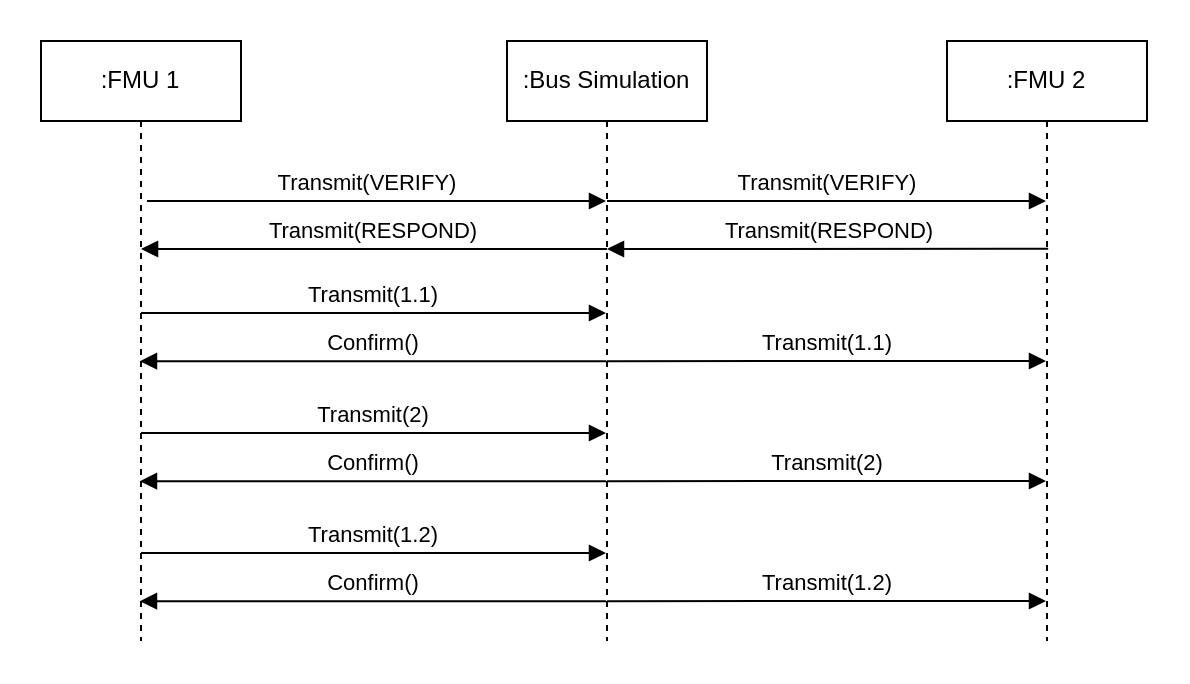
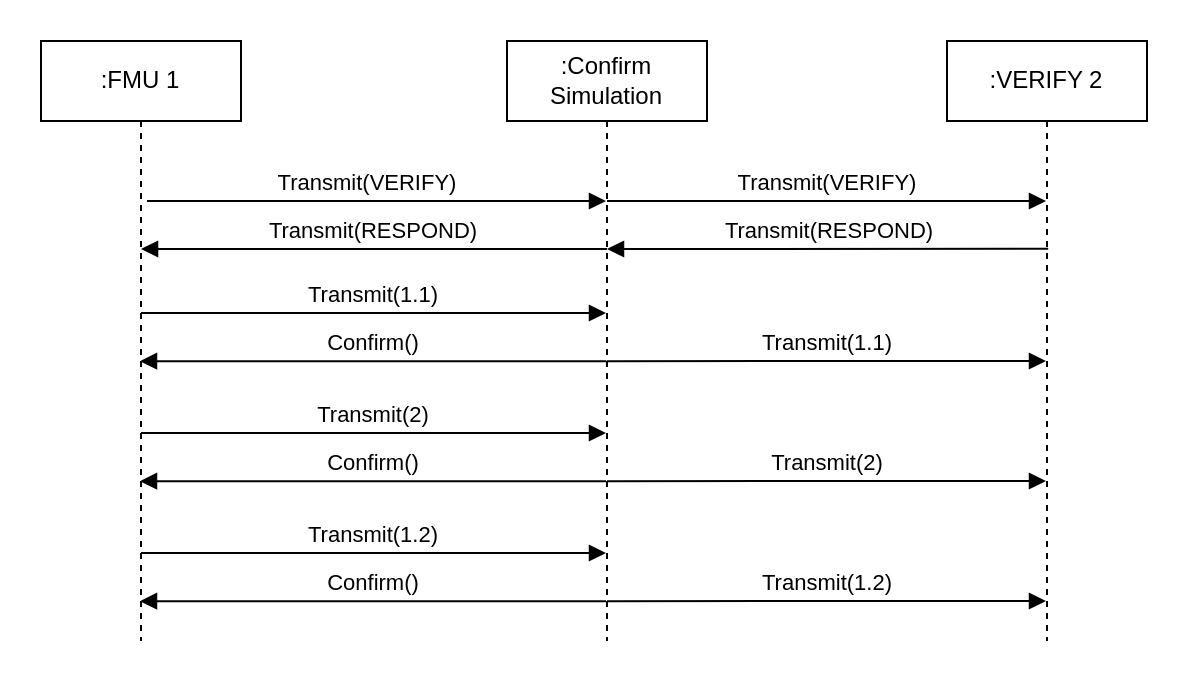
- <mxCell id="3" value=":Bus Simulation" style="shape=umlLifeline;perimeter=lifelinePerimeter;whiteSpace=wrap;html=1;container=1;dropTarget=0;collapsible=0;recursiveResize=0;outlineConnect=0;portConstraint=eastwest;newEdgeStyle={&quot;edgeStyle&quot;:&quot;elbowEdgeStyle&quot;,&quot;elbow&quot;:&quot;vertical&quot;,&quot;curved&quot;:0,&quot;rounded&quot;:0};" parent="1" vertex="1"><mxGeometry x="253" y="20" width="100" height="300" as="geometry" /></mxCell>
+ <mxCell id="3" value=":Confirm Simulation" style="shape=umlLifeline;perimeter=lifelinePerimeter;whiteSpace=wrap;html=1;container=1;dropTarget=0;collapsible=0;recursiveResize=0;outlineConnect=0;portConstraint=eastwest;newEdgeStyle={&quot;edgeStyle&quot;:&quot;elbowEdgeStyle&quot;,&quot;elbow&quot;:&quot;vertical&quot;,&quot;curved&quot;:0,&quot;rounded&quot;:0};" parent="1" vertex="1"><mxGeometry x="253" y="20" width="100" height="300" as="geometry" /></mxCell>
- <mxCell id="4" value=":FMU 2" style="shape=umlLifeline;perimeter=lifelinePerimeter;whiteSpace=wrap;html=1;container=1;dropTarget=0;collapsible=0;recursiveResize=0;outlineConnect=0;portConstraint=eastwest;newEdgeStyle={&quot;edgeStyle&quot;:&quot;elbowEdgeStyle&quot;,&quot;elbow&quot;:&quot;vertical&quot;,&quot;curved&quot;:0,&quot;rounded&quot;:0};" parent="1" vertex="1"><mxGeometry x="473" y="20" width="100" height="300" as="geometry" /></mxCell>
+ <mxCell id="4" value=":VERIFY 2" style="shape=umlLifeline;perimeter=lifelinePerimeter;whiteSpace=wrap;html=1;container=1;dropTarget=0;collapsible=0;recursiveResize=0;outlineConnect=0;portConstraint=eastwest;newEdgeStyle={&quot;edgeStyle&quot;:&quot;elbowEdgeStyle&quot;,&quot;elbow&quot;:&quot;vertical&quot;,&quot;curved&quot;:0,&quot;rounded&quot;:0};" parent="1" vertex="1"><mxGeometry x="473" y="20" width="100" height="300" as="geometry" /></mxCell>
